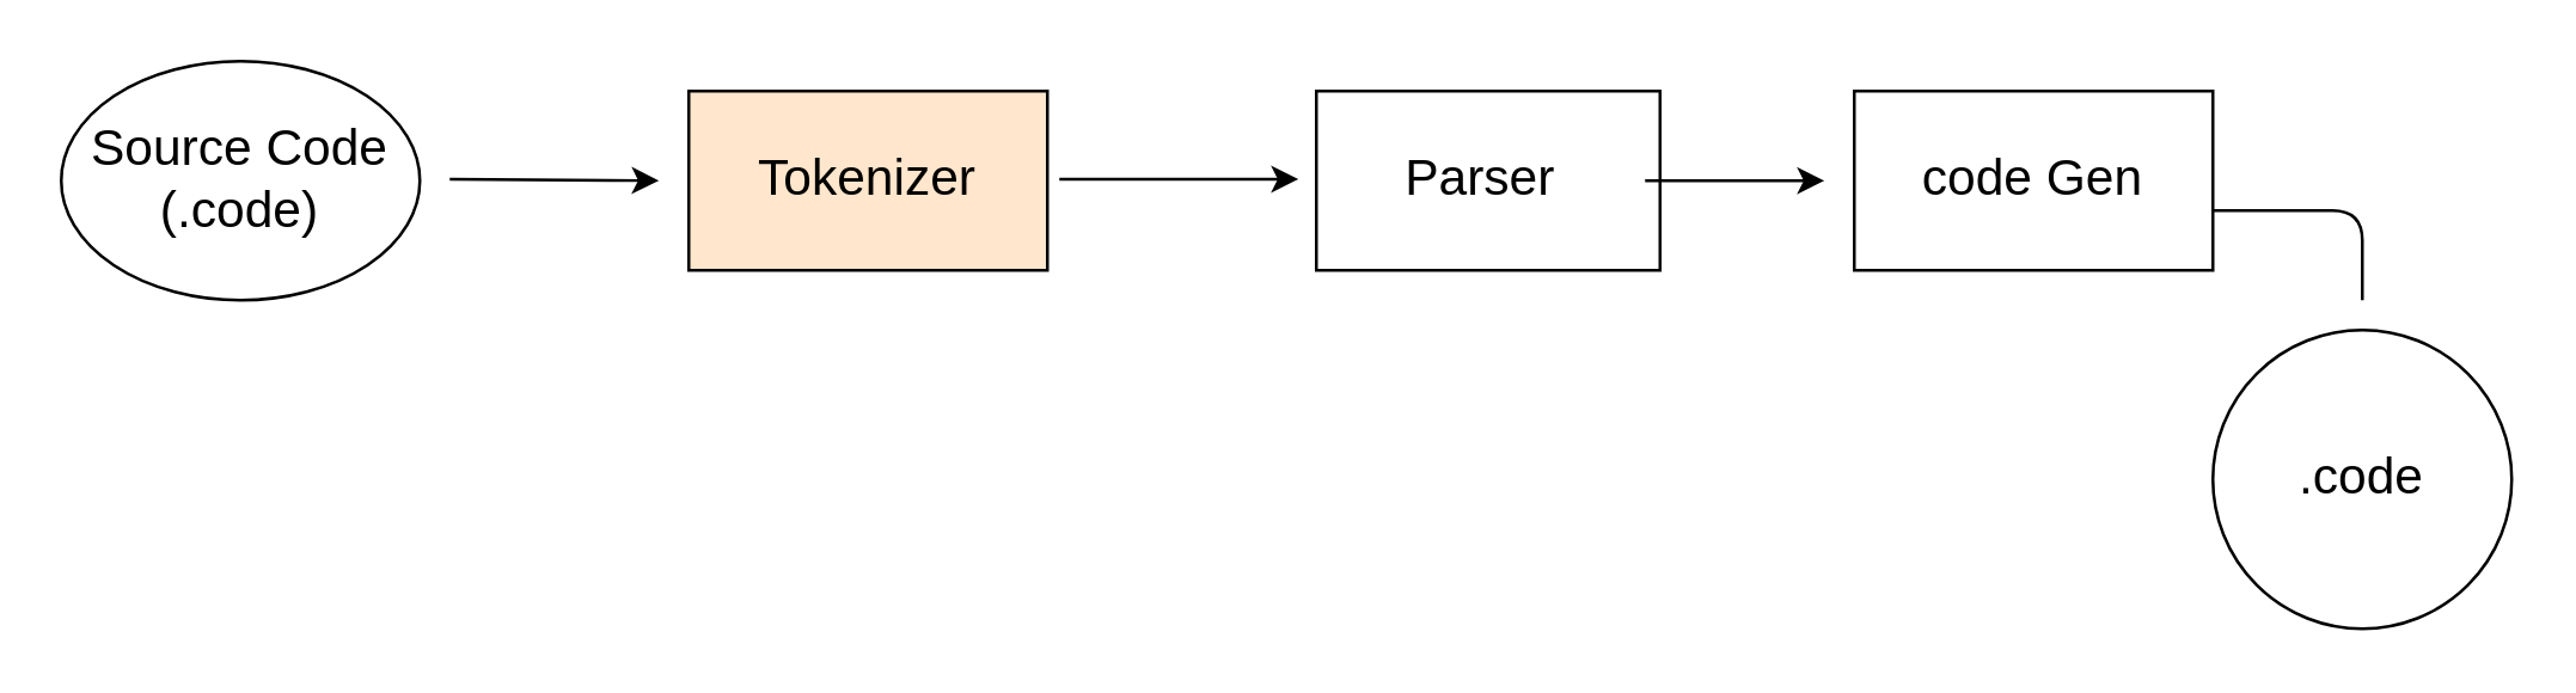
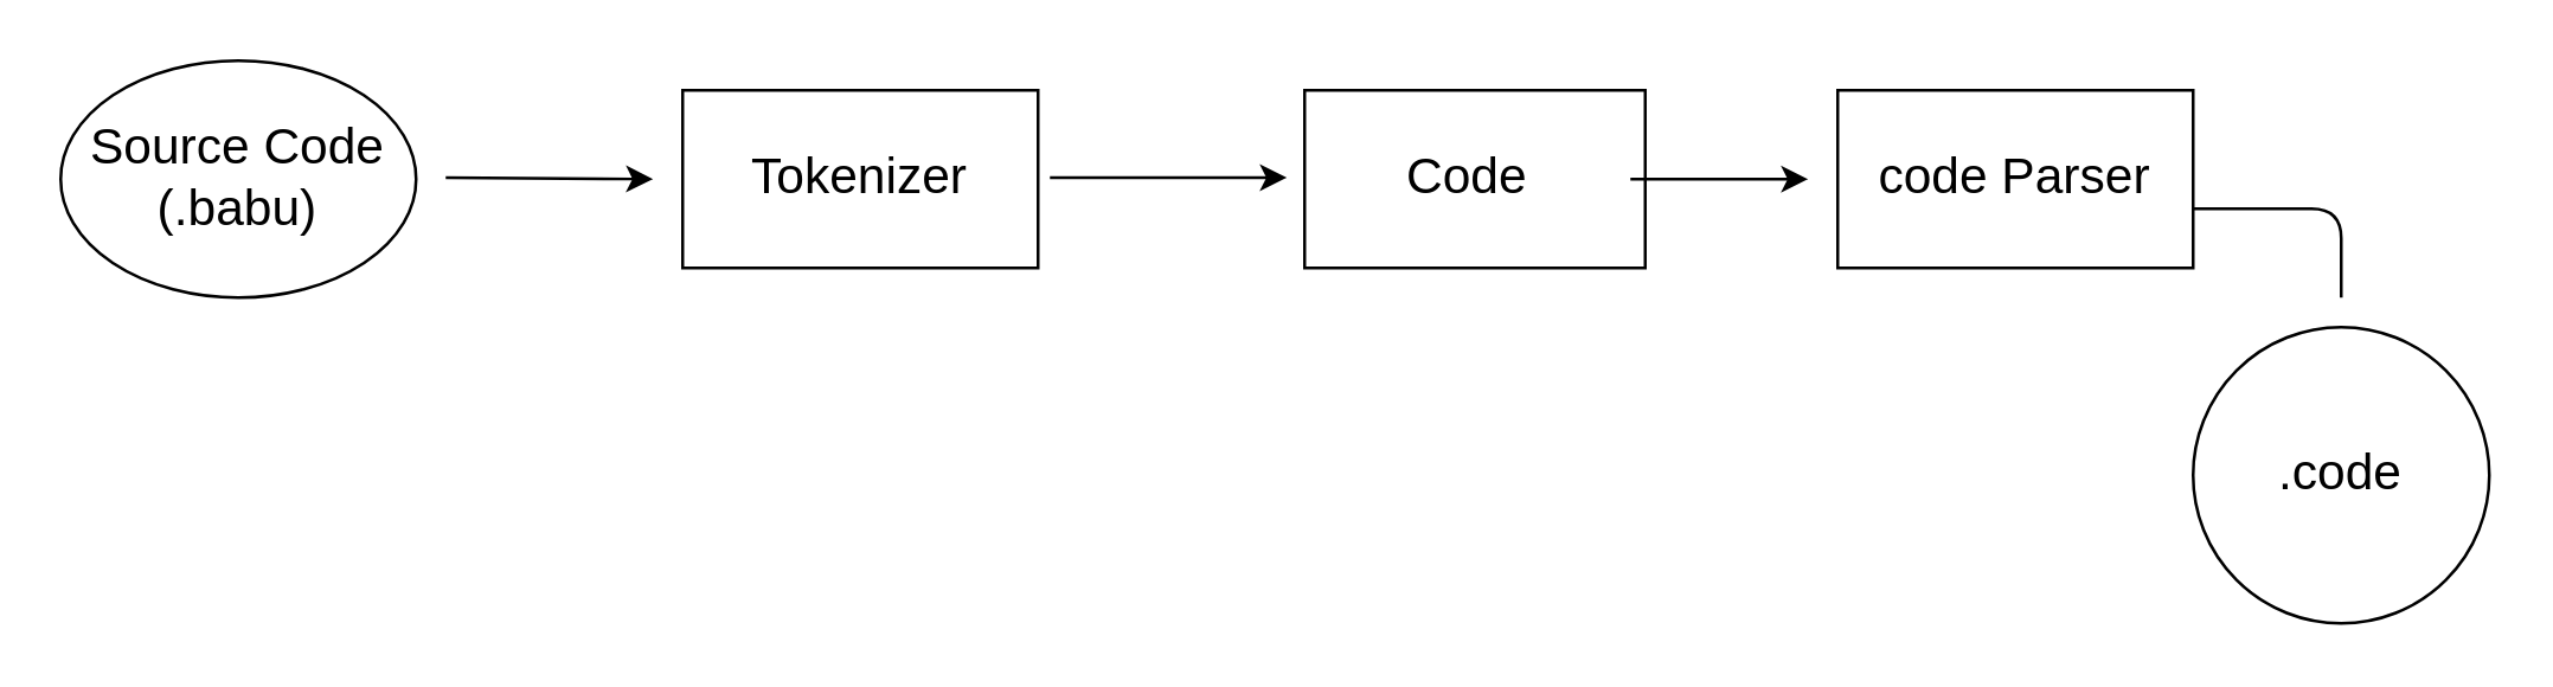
- <mxCell id="2" value="Source Code&lt;br&gt;(.code)" style="ellipse;whiteSpace=wrap;html=1;fontSize=17;" parent="1" vertex="1"><mxGeometry x="20" y="20" width="120" height="80" as="geometry" /></mxCell>
+ <mxCell id="2" value="Source Code&lt;br&gt;(.babu)" style="ellipse;whiteSpace=wrap;html=1;fontSize=17;" parent="1" vertex="1"><mxGeometry x="20" y="20" width="120" height="80" as="geometry" /></mxCell>
- <mxCell id="4" value="Tokenizer" style="rounded=0;whiteSpace=wrap;html=1;fontSize=17;fillColor=#ffe6cc;" parent="1" vertex="1"><mxGeometry x="230" y="30" width="120" height="60" as="geometry" /></mxCell>
+ <mxCell id="4" value="Tokenizer" style="rounded=0;whiteSpace=wrap;html=1;fontSize=17;" parent="1" vertex="1"><mxGeometry x="230" y="30" width="120" height="60" as="geometry" /></mxCell>
- <mxCell id="6" value="Parser&amp;nbsp;" style="rounded=0;whiteSpace=wrap;html=1;fontSize=17;" parent="1" vertex="1"><mxGeometry x="440" y="30" width="115" height="60" as="geometry" /></mxCell>
+ <mxCell id="6" value="Code&amp;nbsp;" style="rounded=0;whiteSpace=wrap;html=1;fontSize=17;" parent="1" vertex="1"><mxGeometry x="440" y="30" width="115" height="60" as="geometry" /></mxCell>
- <mxCell id="7" value="code Gen" style="rounded=0;whiteSpace=wrap;html=1;fontSize=17;" parent="1" vertex="1"><mxGeometry x="620" y="30" width="120" height="60" as="geometry" /></mxCell>
+ <mxCell id="7" value="code Parser" style="rounded=0;whiteSpace=wrap;html=1;fontSize=17;" parent="1" vertex="1"><mxGeometry x="620" y="30" width="120" height="60" as="geometry" /></mxCell>
